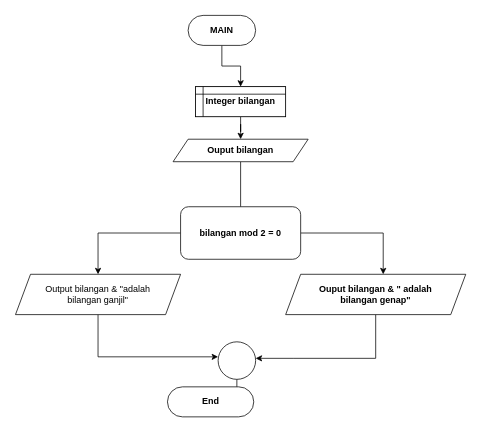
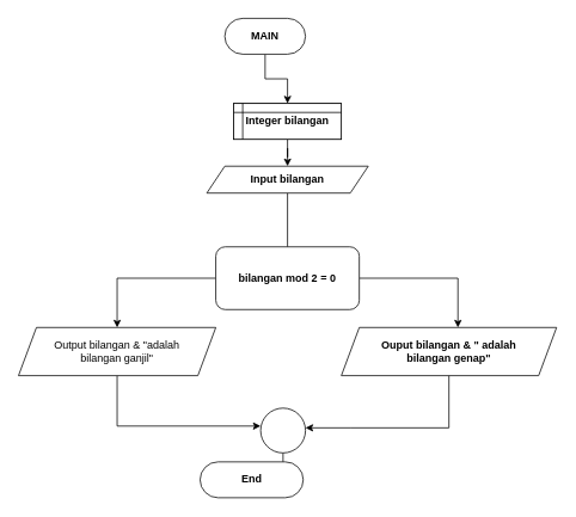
- <mxCell id="7" value="Ouput bilangan" style="shape=parallelogram;perimeter=parallelogramPerimeter;whiteSpace=wrap;html=1;fixedSize=1;fontStyle=1" vertex="1" parent="1"><mxGeometry x="230" y="185" width="180" height="30" as="geometry" /></mxCell>
+ <mxCell id="7" value="Input bilangan" style="shape=parallelogram;perimeter=parallelogramPerimeter;whiteSpace=wrap;html=1;fixedSize=1;fontStyle=1" vertex="1" parent="1"><mxGeometry x="230" y="185" width="180" height="30" as="geometry" /></mxCell>
